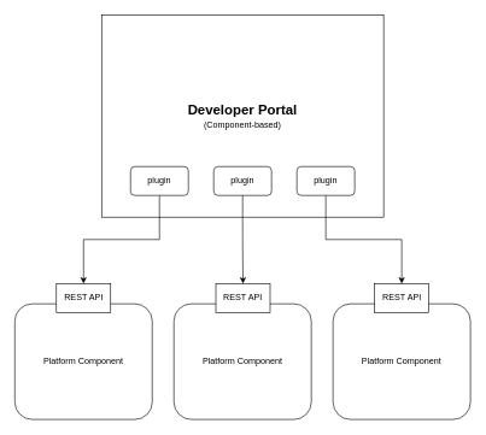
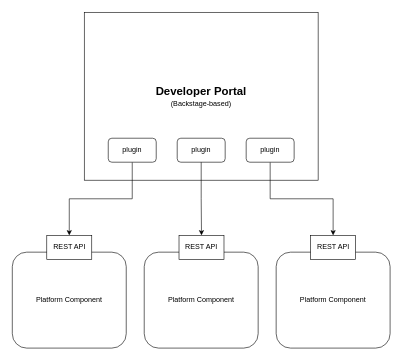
- <mxCell id="2" value="&lt;b style=&quot;font-size: 19px;&quot;&gt;Developer Portal&lt;br&gt;&lt;/b&gt;(Component-based)" style="rounded=0;whiteSpace=wrap;html=1;" vertex="1" parent="1"><mxGeometry x="140" y="20" width="390" height="280" as="geometry" /></mxCell>
+ <mxCell id="2" value="&lt;b style=&quot;font-size: 19px;&quot;&gt;Developer Portal&lt;br&gt;&lt;/b&gt;(Backstage-based)" style="rounded=0;whiteSpace=wrap;html=1;" vertex="1" parent="1"><mxGeometry x="140" y="20" width="390" height="280" as="geometry" /></mxCell>
